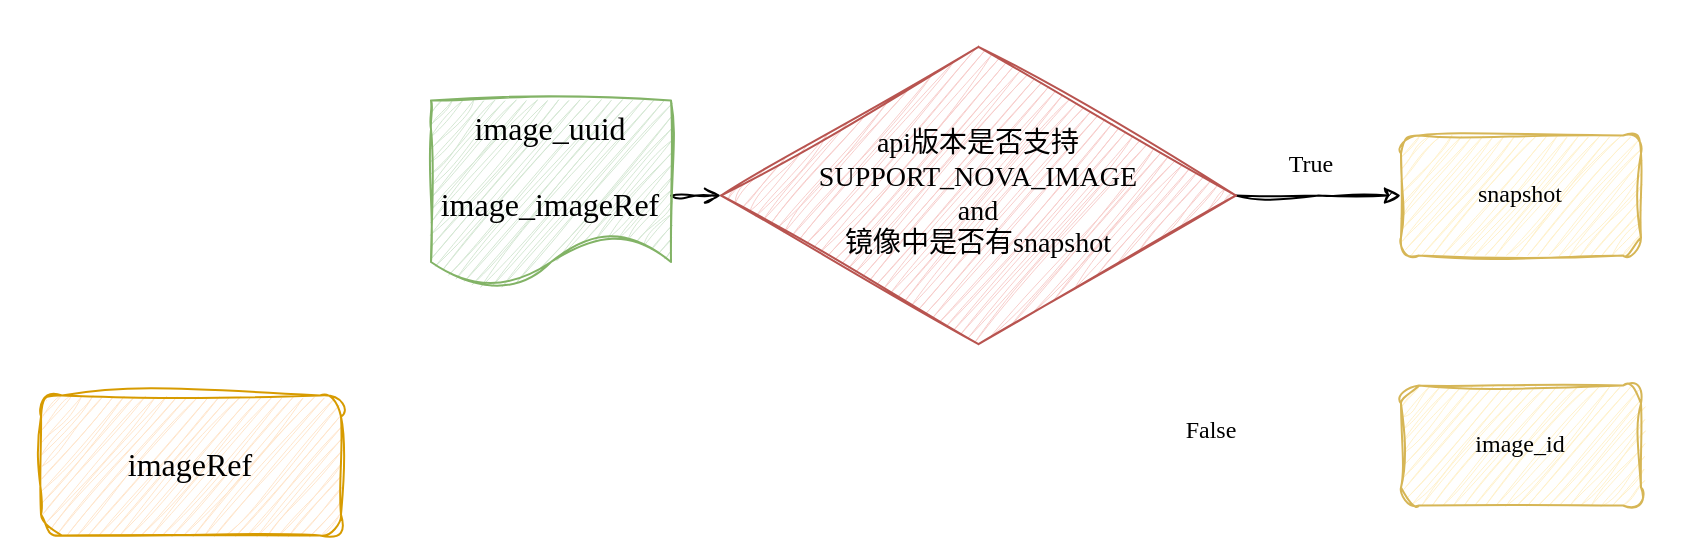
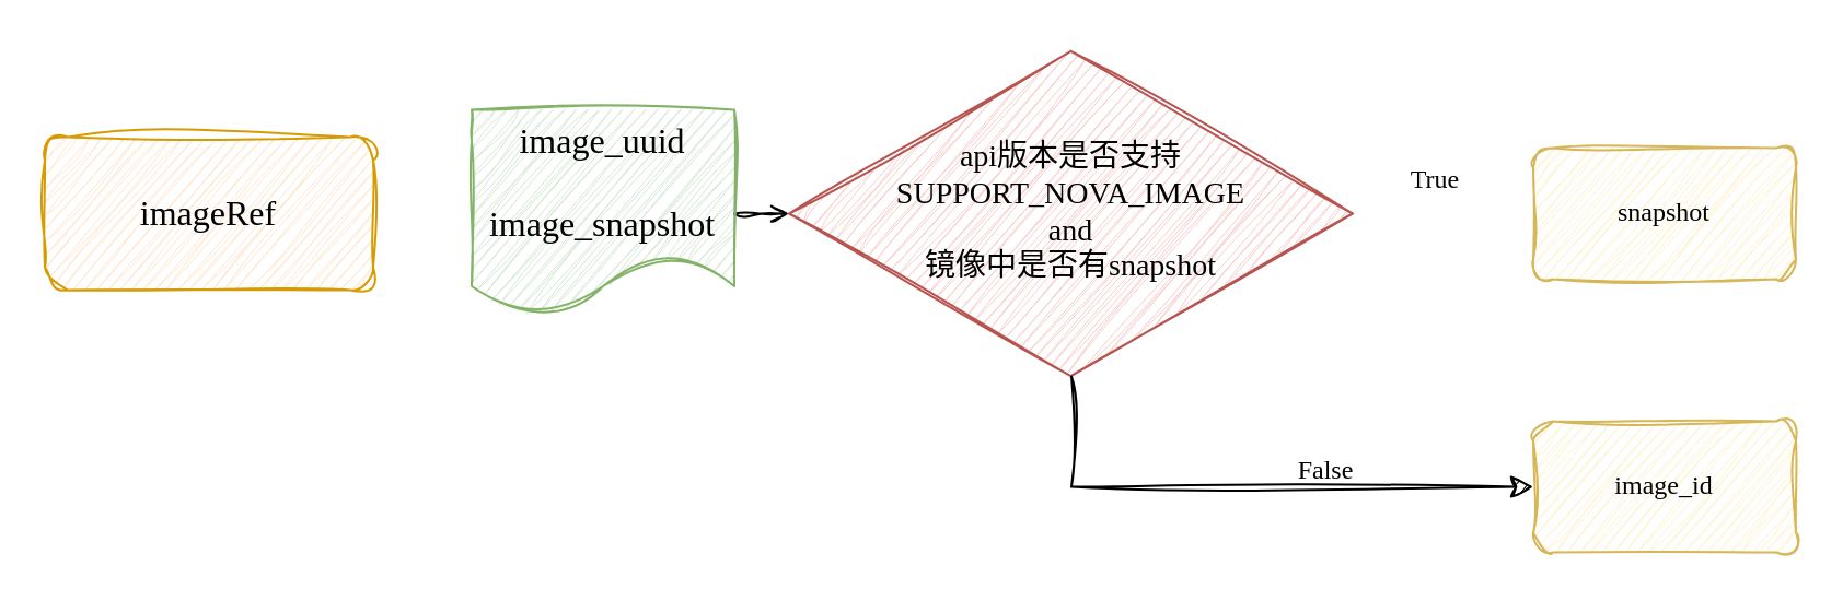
- <mxCell id="7" value="image_uuid&lt;div&gt;&lt;br&gt;&lt;div&gt;image_imageRef&lt;/div&gt;&lt;/div&gt;" style="shape=document;whiteSpace=wrap;html=1;boundedLbl=1;fontSize=16;fontFamily=Times New Roman;fillColor=#d5e8d4;strokeColor=#82b366;rounded=1;hachureGap=4;sketch=1;curveFitting=1;jiggle=2;" vertex="1" parent="1"><mxGeometry x="215" y="49.75" width="120" height="95" as="geometry" /></mxCell>
+ <mxCell id="7" value="image_uuid&lt;div&gt;&lt;br&gt;&lt;div&gt;image_snapshot&lt;/div&gt;&lt;/div&gt;" style="shape=document;whiteSpace=wrap;html=1;boundedLbl=1;fontSize=16;fontFamily=Times New Roman;fillColor=#d5e8d4;strokeColor=#82b366;rounded=1;hachureGap=4;sketch=1;curveFitting=1;jiggle=2;" vertex="1" parent="1"><mxGeometry x="215" y="49.75" width="120" height="95" as="geometry" /></mxCell>
- <mxCell id="3" value="" style="edgeStyle=orthogonalEdgeStyle;rounded=0;hachureGap=4;orthogonalLoop=1;jettySize=auto;html=1;fontFamily=Architects Daughter;fontSource=https%3A%2F%2Ffonts.googleapis.com%2Fcss%3Ffamily%3DArchitects%2BDaughter;sketch=1;curveFitting=1;jiggle=2;" edge="1" parent="1" source="4" target="5"><mxGeometry relative="1" as="geometry" /></mxCell>
+ <mxCell id="9" value="" style="edgeStyle=segmentEdgeStyle;endArrow=classic;html=1;curved=0;rounded=0;endSize=8;startSize=8;hachureGap=4;fontFamily=Architects Daughter;fontSource=https%3A%2F%2Ffonts.googleapis.com%2Fcss%3Ffamily%3DArchitects%2BDaughter;exitX=0.501;exitY=0.982;exitDx=0;exitDy=0;exitPerimeter=0;entryX=0;entryY=0.5;entryDx=0;entryDy=0;sketch=1;curveFitting=1;jiggle=2;" edge="1" parent="1" source="4" target="11"><mxGeometry width="50" height="50" relative="1" as="geometry"><mxPoint x="550" y="182.25" as="sourcePoint" /><mxPoint x="610" y="222.25" as="targetPoint" /><Array as="points"><mxPoint x="489" y="222.25" /></Array></mxGeometry></mxCell>
- <mxCell id="2" value="&lt;span style=&quot;text-wrap-mode: nowrap;&quot;&gt;imageRef&lt;/span&gt;" style="rounded=1;whiteSpace=wrap;html=1;hachureGap=4;fontFamily=Times New Roman;fillColor=#ffe6cc;strokeColor=#d79b00;fontSize=16;sketch=1;curveFitting=1;jiggle=2;" vertex="1" parent="1"><mxGeometry x="20" y="197.25" width="150" height="70" as="geometry" /></mxCell>
+ <mxCell id="2" value="&lt;span style=&quot;text-wrap-mode: nowrap;&quot;&gt;imageRef&lt;/span&gt;" style="rounded=1;whiteSpace=wrap;html=1;hachureGap=4;fontFamily=Times New Roman;fillColor=#ffe6cc;strokeColor=#d79b00;fontSize=16;sketch=1;curveFitting=1;jiggle=2;" vertex="1" parent="1"><mxGeometry x="20" y="62.25" width="150" height="70" as="geometry" /></mxCell>
